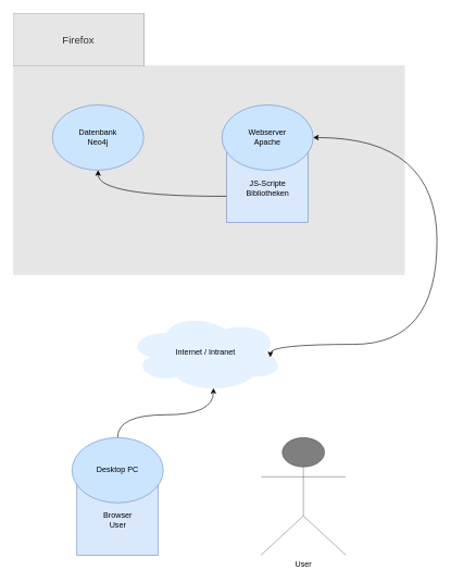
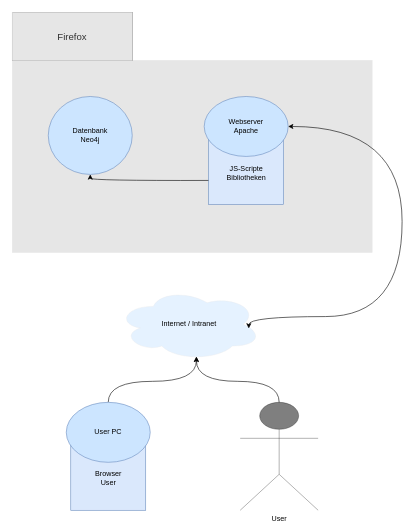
- <mxCell id="6" value="Datenbank&lt;br&gt;Neo4j" style="ellipse;whiteSpace=wrap;html=1;strokeColor=#6c8ebf;fillColor=#CCE5FF;" vertex="1" parent="1"><mxGeometry x="80" y="160" width="140" height="100" as="geometry" /></mxCell>
+ <mxCell id="6" value="Datenbank&lt;br&gt;Neo4j" style="ellipse;whiteSpace=wrap;html=1;strokeColor=#6c8ebf;fillColor=#CCE5FF;" vertex="1" parent="1"><mxGeometry x="80" y="160" width="140" height="130" as="geometry" /></mxCell>
+ <mxCell id="14" style="edgeStyle=orthogonalEdgeStyle;rounded=0;orthogonalLoop=1;jettySize=auto;html=1;exitX=0.5;exitY=0;exitDx=0;exitDy=0;exitPerimeter=0;entryX=0.55;entryY=0.95;entryDx=0;entryDy=0;entryPerimeter=0;curved=1;" edge="1" parent="1" source="15" target="9"><mxGeometry relative="1" as="geometry" /></mxCell>
- <mxCell id="13" value="Desktop PC" style="ellipse;whiteSpace=wrap;html=1;strokeColor=#6c8ebf;fillColor=#CCE5FF;" vertex="1" parent="1"><mxGeometry x="110" y="670" width="140" height="100" as="geometry" /></mxCell>
+ <mxCell id="13" value="User PC" style="ellipse;whiteSpace=wrap;html=1;strokeColor=#6c8ebf;fillColor=#CCE5FF;" vertex="1" parent="1"><mxGeometry x="110" y="670" width="140" height="100" as="geometry" /></mxCell>
